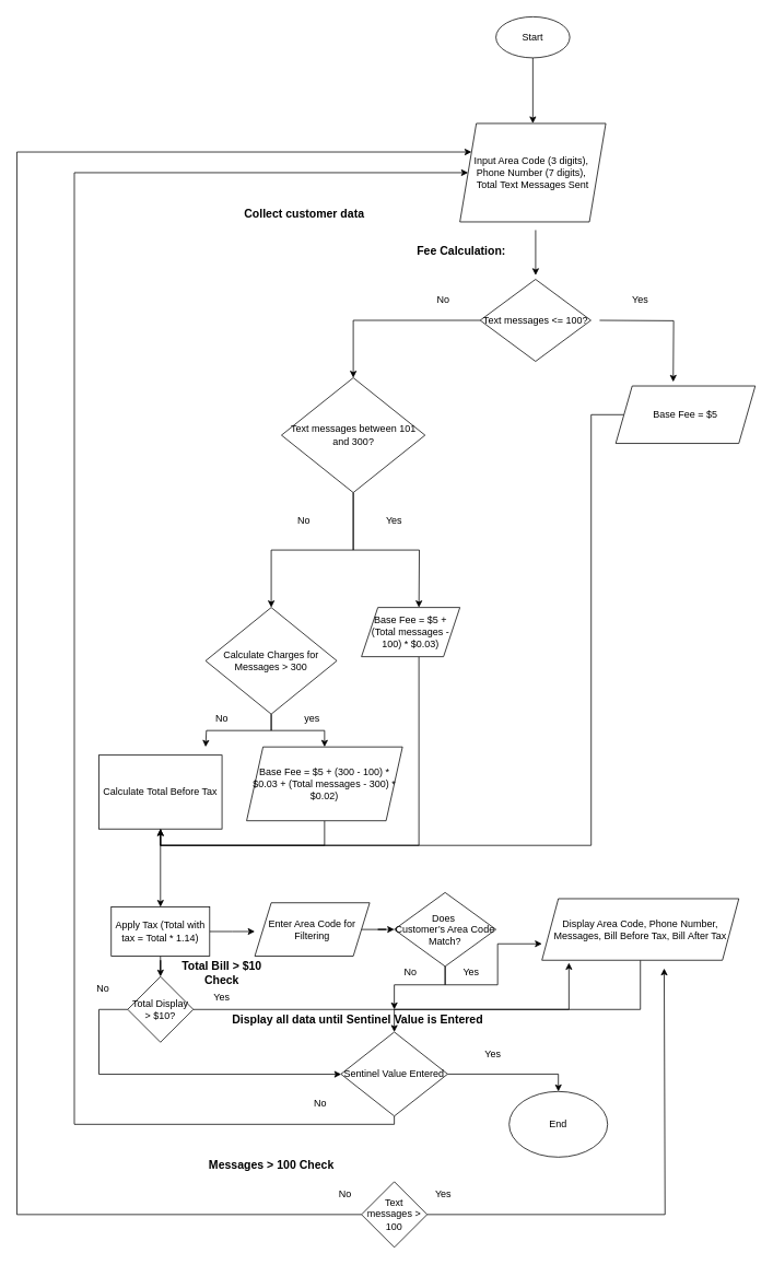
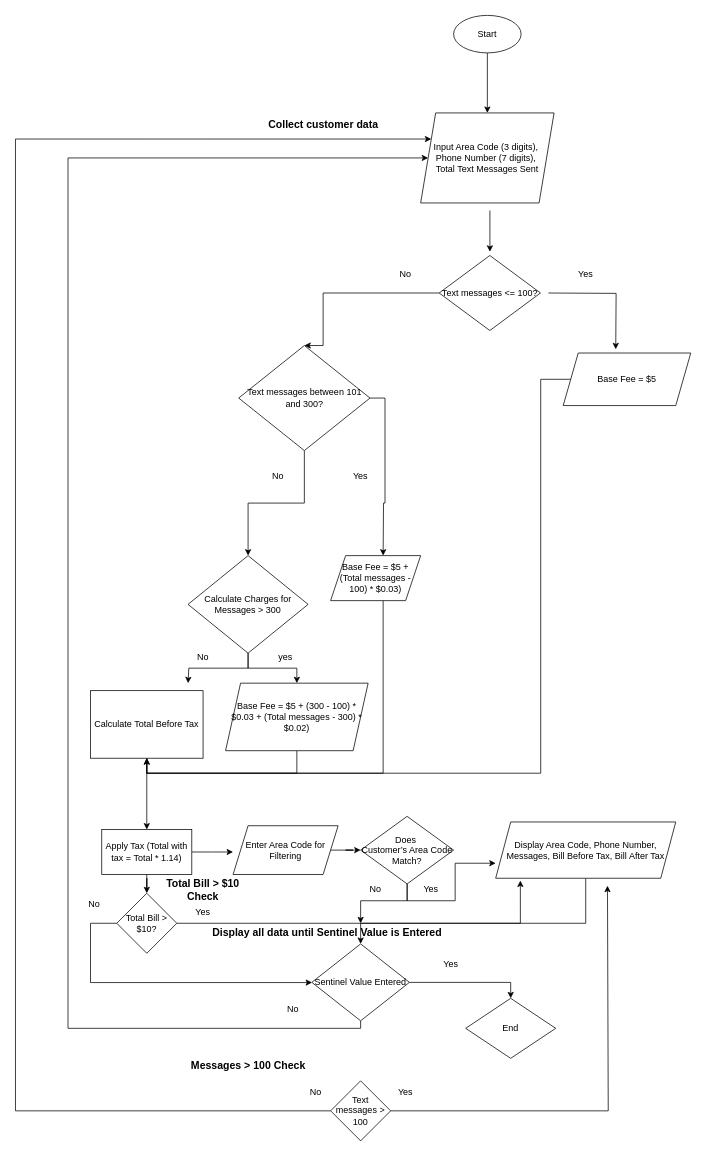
- <mxCell id="60" value="&lt;font style=&quot;font-size: 14px;&quot;&gt;&lt;b&gt;Collect customer data&lt;/b&gt;&lt;/font&gt;" style="text;html=1;align=center;verticalAlign=middle;resizable=0;points=[];autosize=1;strokeColor=none;fillColor=none;" vertex="1" parent="1"><mxGeometry x="285" y="245" width="170" height="30" as="geometry" /></mxCell>
+ <mxCell id="60" value="&lt;font style=&quot;font-size: 14px;&quot;&gt;&lt;b&gt;Collect customer data&lt;/b&gt;&lt;/font&gt;" style="text;html=1;align=center;verticalAlign=middle;resizable=0;points=[];autosize=1;strokeColor=none;fillColor=none;" vertex="1" parent="1"><mxGeometry x="345" y="150" width="170" height="30" as="geometry" /></mxCell>
- <mxCell id="61" value="&lt;b&gt;&lt;font style=&quot;font-size: 14px;&quot;&gt;Fee Calculation:&lt;/font&gt;&lt;/b&gt;" style="text;html=1;align=center;verticalAlign=middle;whiteSpace=wrap;rounded=0;" vertex="1" parent="1"><mxGeometry x="502.5" y="290" width="117.5" height="30" as="geometry" /></mxCell>
- <mxCell id="12" value="Text messages between 101 and 300?" style="rhombus;whiteSpace=wrap;html=1;" vertex="1" parent="1"><mxGeometry x="342.5" y="460" width="175" height="140" as="geometry" /></mxCell>
+ <mxCell id="12" value="Text messages between 101 and 300?" style="rhombus;whiteSpace=wrap;html=1;" vertex="1" parent="1"><mxGeometry x="317.5" y="460" width="175" height="140" as="geometry" /></mxCell>
- <mxCell id="47" value="Total Display &amp;gt; $10?" style="rhombus;whiteSpace=wrap;html=1;rounded=0;" vertex="1" parent="1"><mxGeometry x="155" y="1190" width="80" height="80" as="geometry" /></mxCell>
+ <mxCell id="47" value="Total Bill &amp;gt; $10?" style="rhombus;whiteSpace=wrap;html=1;rounded=0;" vertex="1" parent="1"><mxGeometry x="155" y="1190" width="80" height="80" as="geometry" /></mxCell>
- <mxCell id="37" value="End" style="ellipse;whiteSpace=wrap;html=1;" vertex="1" parent="1"><mxGeometry x="620" y="1330" width="120" height="80" as="geometry" /></mxCell>
+ <mxCell id="37" value="End" style="rhombus;whiteSpace=wrap;html=1;" vertex="1" parent="1"><mxGeometry x="620" y="1330" width="120" height="80" as="geometry" /></mxCell>
